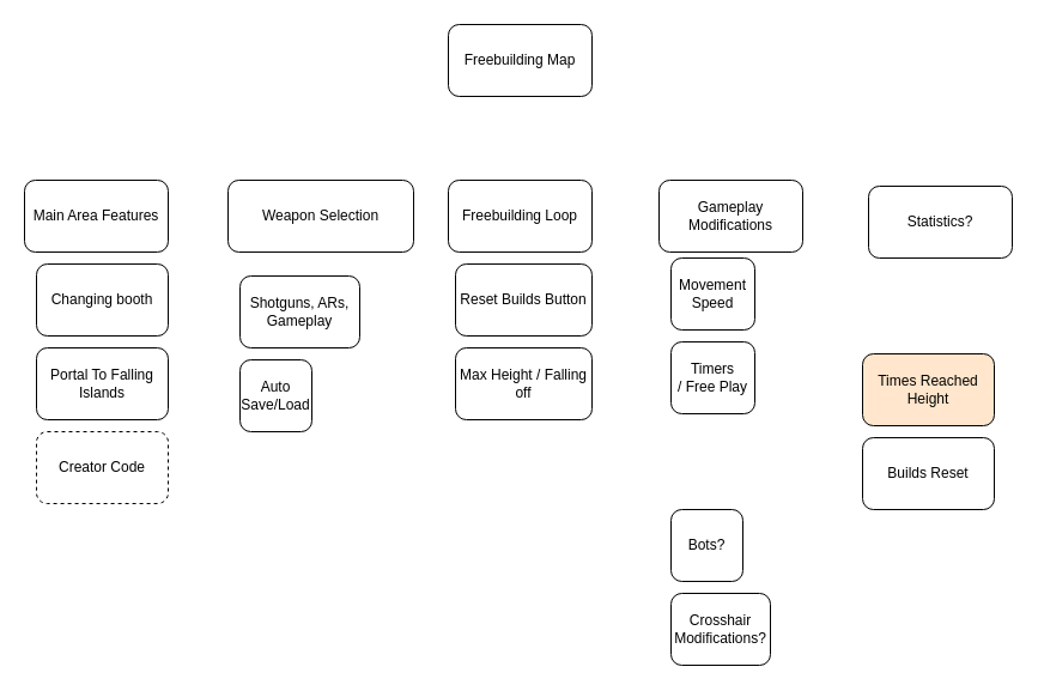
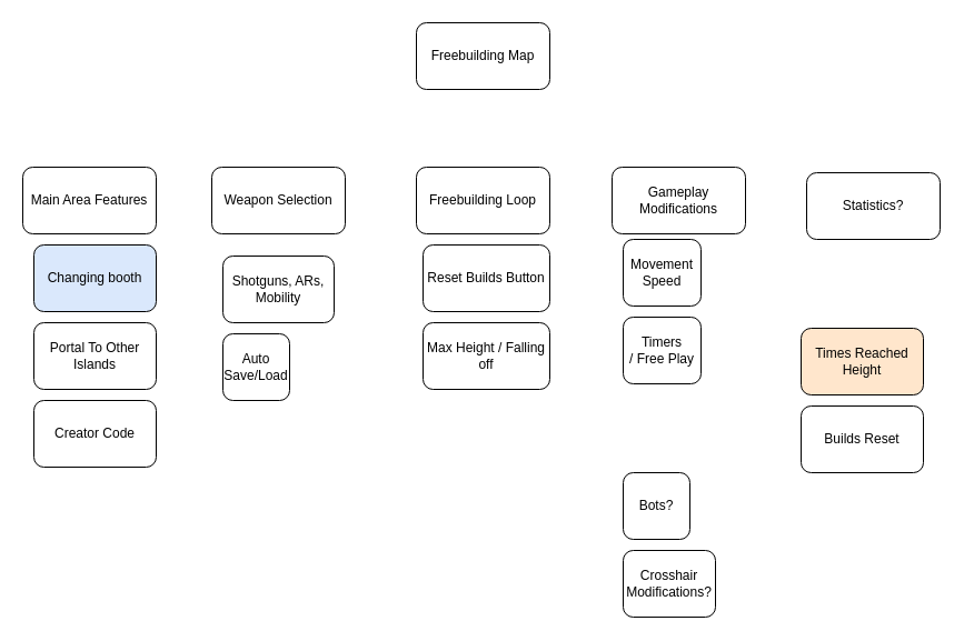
- <mxCell id="3" value="Weapon Selection" style="rounded=1;whiteSpace=wrap;html=1;" parent="1" vertex="1"><mxGeometry x="190" y="150" width="155" height="60" as="geometry" /></mxCell>
+ <mxCell id="3" value="Weapon Selection" style="rounded=1;whiteSpace=wrap;html=1;" parent="1" vertex="1"><mxGeometry x="190" y="150" width="120" height="60" as="geometry" /></mxCell>
- <mxCell id="18" value="Changing booth" style="rounded=1;whiteSpace=wrap;html=1;" parent="1" vertex="1"><mxGeometry x="30" y="220" width="110" height="60" as="geometry" /></mxCell>
+ <mxCell id="18" value="Changing booth" style="rounded=1;whiteSpace=wrap;html=1;fillColor=#dae8fc;" parent="1" vertex="1"><mxGeometry x="30" y="220" width="110" height="60" as="geometry" /></mxCell>
- <mxCell id="6" value="Shotguns, ARs, Gameplay" style="rounded=1;whiteSpace=wrap;html=1;" parent="1" vertex="1"><mxGeometry x="200" y="230" width="100" height="60" as="geometry" /></mxCell>
+ <mxCell id="6" value="Shotguns, ARs, Mobility" style="rounded=1;whiteSpace=wrap;html=1;" parent="1" vertex="1"><mxGeometry x="200" y="230" width="100" height="60" as="geometry" /></mxCell>
- <mxCell id="19" value="Portal To Falling Islands" style="rounded=1;whiteSpace=wrap;html=1;" parent="1" vertex="1"><mxGeometry x="30" y="290" width="110" height="60" as="geometry" /></mxCell>
+ <mxCell id="19" value="Portal To Other Islands" style="rounded=1;whiteSpace=wrap;html=1;" parent="1" vertex="1"><mxGeometry x="30" y="290" width="110" height="60" as="geometry" /></mxCell>
- <mxCell id="20" value="Creator Code" style="rounded=1;whiteSpace=wrap;html=1;dashed=1;" parent="1" vertex="1"><mxGeometry x="30" y="360" width="110" height="60" as="geometry" /></mxCell>
+ <mxCell id="20" value="Creator Code" style="rounded=1;whiteSpace=wrap;html=1;" parent="1" vertex="1"><mxGeometry x="30" y="360" width="110" height="60" as="geometry" /></mxCell>
